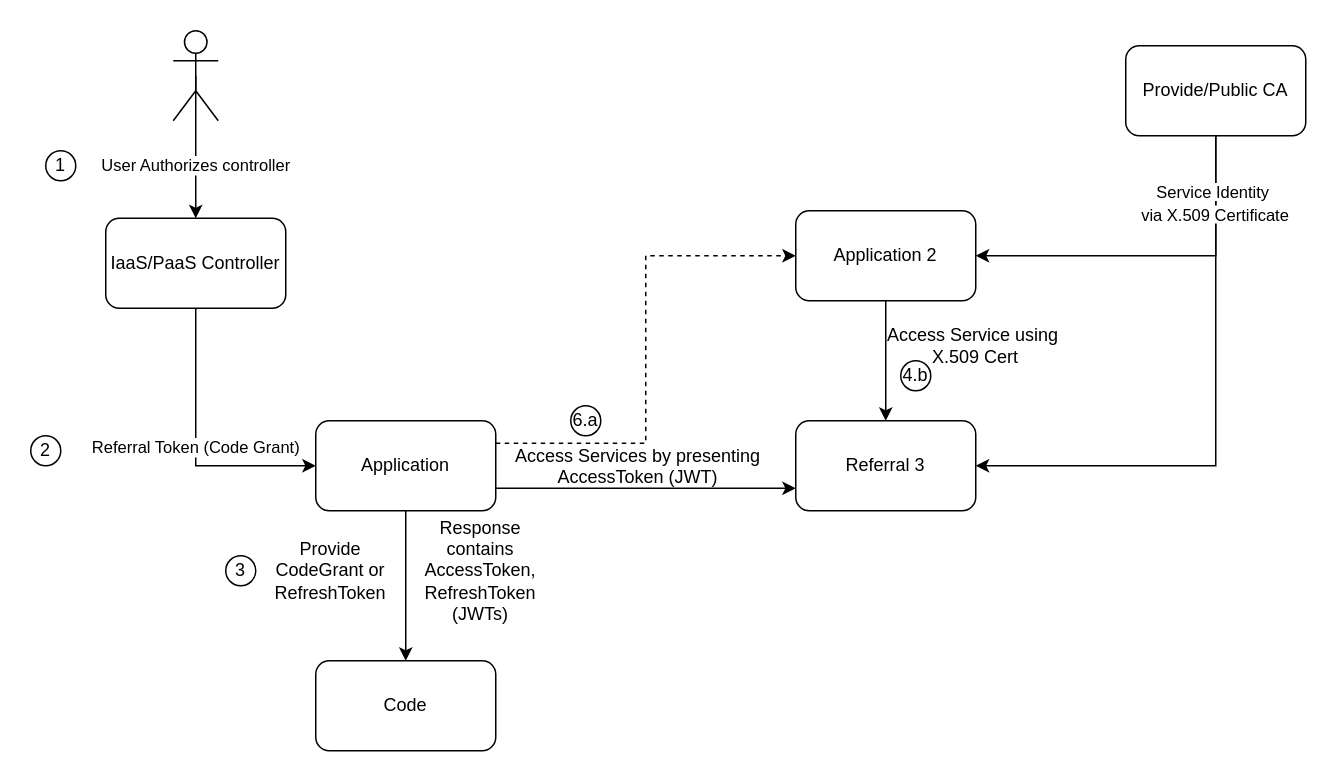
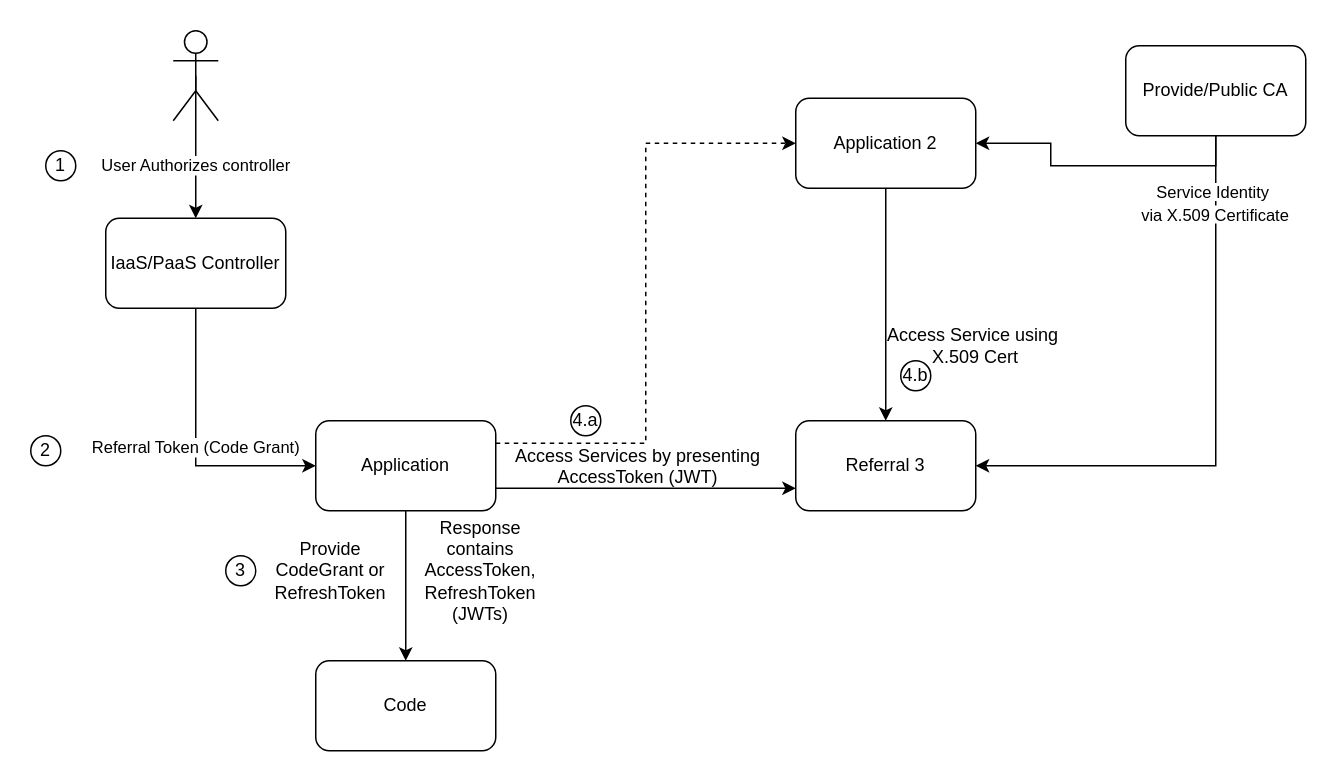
- <mxCell id="7" value="Application 2" style="rounded=1;whiteSpace=wrap;html=1;" parent="1" vertex="1"><mxGeometry x="530" y="140" width="120" height="60" as="geometry" /></mxCell>
+ <mxCell id="7" value="Application 2" style="rounded=1;whiteSpace=wrap;html=1;" parent="1" vertex="1"><mxGeometry x="530" y="65" width="120" height="60" as="geometry" /></mxCell>
- <mxCell id="21" value="6.a" style="ellipse;whiteSpace=wrap;html=1;align=center;" parent="1" vertex="1"><mxGeometry x="380" y="270" width="20" height="20" as="geometry" /></mxCell>
+ <mxCell id="21" value="4.a" style="ellipse;whiteSpace=wrap;html=1;align=center;" parent="1" vertex="1"><mxGeometry x="380" y="270" width="20" height="20" as="geometry" /></mxCell>
